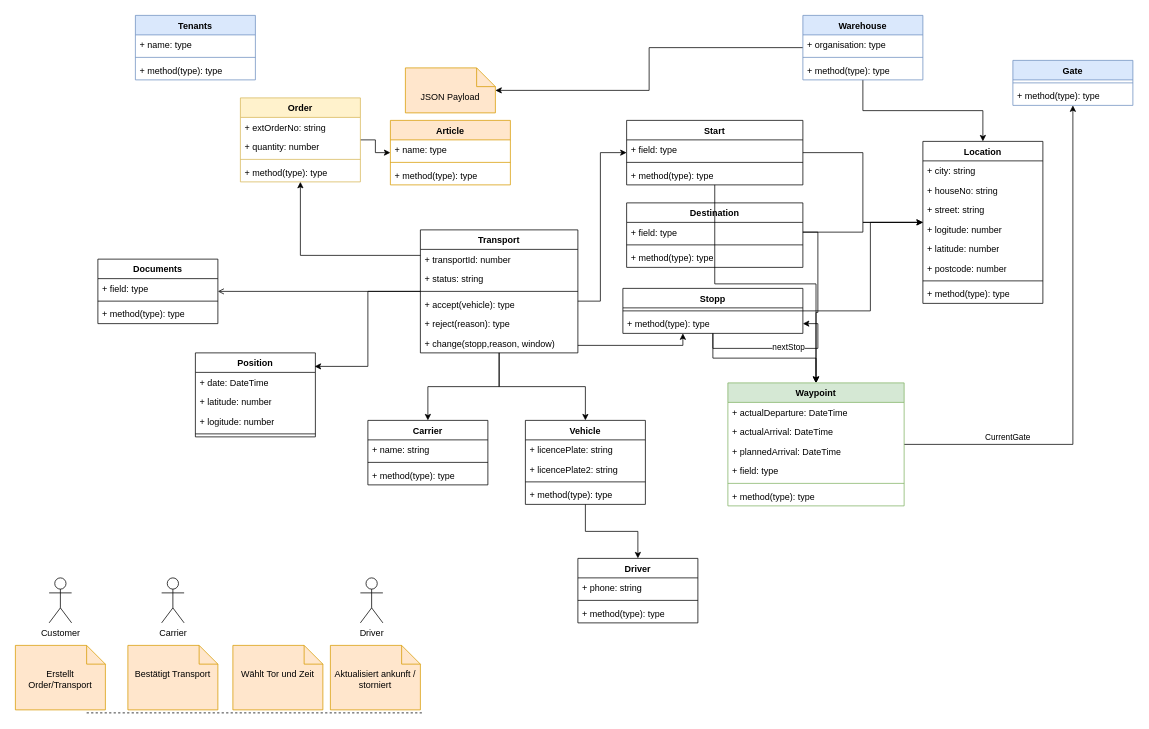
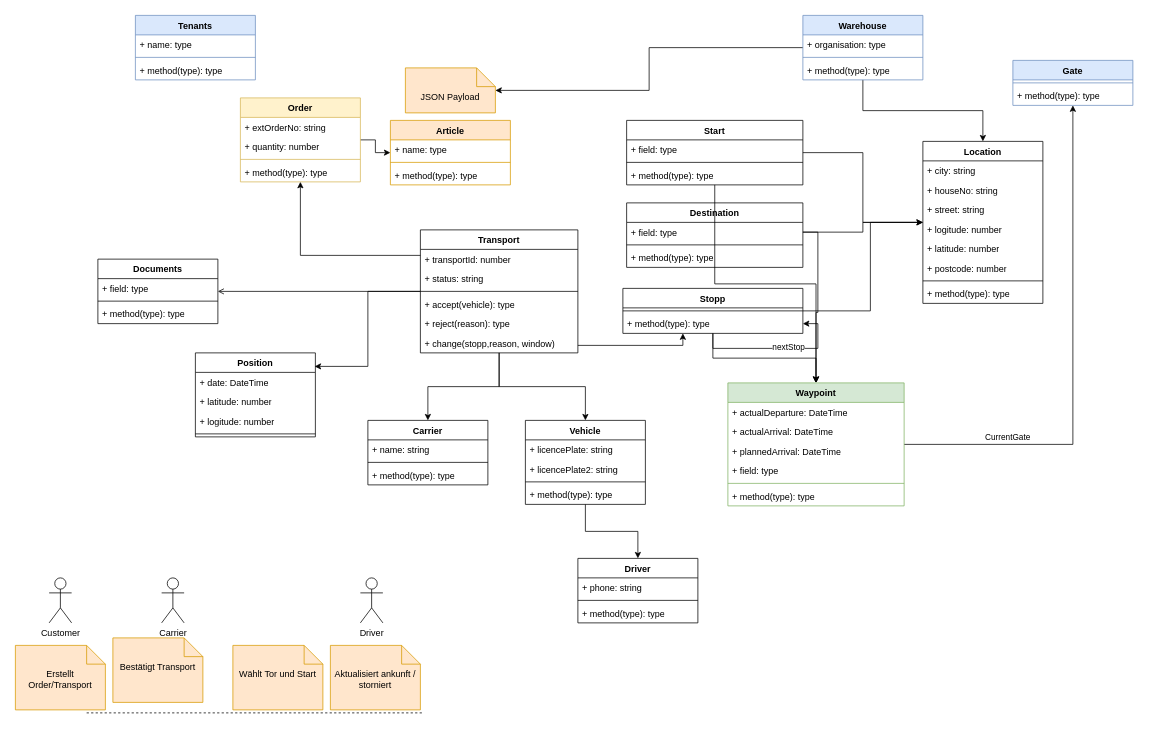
- <mxCell id="17" style="edgeStyle=orthogonalEdgeStyle;rounded=0;orthogonalLoop=1;jettySize=auto;html=1;" parent="1" source="18" target="90" edge="1"><mxGeometry relative="1" as="geometry"><Array as="points"><mxPoint x="800" y="401" /></Array></mxGeometry></mxCell>
- <mxCell id="87" value="Wählt Tor und Zeit" style="shape=note2;boundedLbl=1;whiteSpace=wrap;html=1;size=25;verticalAlign=top;align=center;fillColor=#ffe6cc;strokeColor=#d79b00;" parent="1" vertex="1"><mxGeometry x="310" y="860" width="120" height="86" as="geometry" /></mxCell>
+ <mxCell id="87" value="Wählt Tor und Start" style="shape=note2;boundedLbl=1;whiteSpace=wrap;html=1;size=25;verticalAlign=top;align=center;fillColor=#ffe6cc;strokeColor=#d79b00;" parent="1" vertex="1"><mxGeometry x="310" y="860" width="120" height="86" as="geometry" /></mxCell>
- <mxCell id="86" value="Bestätigt Transport" style="shape=note2;boundedLbl=1;whiteSpace=wrap;html=1;size=25;verticalAlign=top;align=center;fillColor=#ffe6cc;strokeColor=#d79b00;" parent="1" vertex="1"><mxGeometry x="170" y="860" width="120" height="86" as="geometry" /></mxCell>
+ <mxCell id="86" value="Bestätigt Transport" style="shape=note2;boundedLbl=1;whiteSpace=wrap;html=1;size=25;verticalAlign=top;align=center;fillColor=#ffe6cc;strokeColor=#d79b00;" parent="1" vertex="1"><mxGeometry x="150" y="850" width="120" height="86" as="geometry" /></mxCell>
